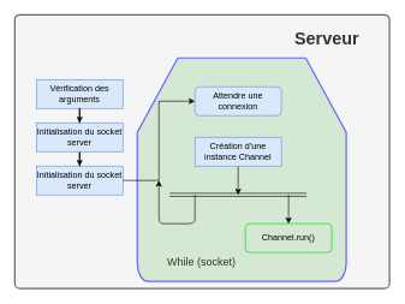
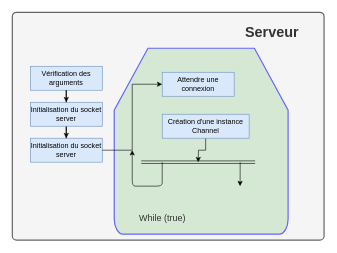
- <mxCell id="11" value="Attendre une connexion" style="whiteSpace=wrap;html=1;fillColor=#dae8fc;strokeColor=#6c8ebf;rounded=1;" parent="2" vertex="1"><mxGeometry x="250" y="100" width="120" height="40" as="geometry" /></mxCell>
+ <mxCell id="11" value="Attendre une connexion" style="rounded=0;whiteSpace=wrap;html=1;fillColor=#dae8fc;strokeColor=#6c8ebf;" parent="2" vertex="1"><mxGeometry x="250" y="100" width="120" height="40" as="geometry" /></mxCell>
- <mxCell id="14" value="Création d'une instance Channel" style="rounded=0;whiteSpace=wrap;html=1;fillColor=#dae8fc;strokeColor=#6c8ebf;" parent="2" vertex="1"><mxGeometry x="250" y="170" width="120" height="40" as="geometry" /></mxCell>
+ <mxCell id="14" value="Création d'une instance Channel" style="rounded=0;whiteSpace=wrap;html=1;fillColor=#dae8fc;strokeColor=#6c8ebf;" parent="2" vertex="1"><mxGeometry x="250" y="170" width="145" height="40" as="geometry" /></mxCell>
- <mxCell id="15" value="Channel.run()" style="rounded=1;whiteSpace=wrap;html=1;fontSize=12;glass=0;strokeWidth=1;shadow=0;fillColor=#d5e8d4;strokeColor=#00CC00;" parent="2" vertex="1"><mxGeometry x="320" y="290" width="120" height="40" as="geometry" /></mxCell>
- <mxCell id="4" value="&lt;blockquote style=&quot;font-size: 15px&quot;&gt;&lt;font style=&quot;font-size: 15px&quot;&gt;While (socket)&lt;/font&gt;&lt;/blockquote&gt;" style="strokeWidth=2;html=1;shape=mxgraph.flowchart.loop_limit;whiteSpace=wrap;fillColor=#D5E8D4;strokeColor=#6666FF;fontColor=#333333;align=left;verticalAlign=bottom;" parent="2" vertex="1"><mxGeometry x="170" y="60" width="290" height="310" as="geometry" /></mxCell>
+ <mxCell id="4" value="&lt;blockquote style=&quot;font-size: 15px&quot;&gt;&lt;font style=&quot;font-size: 15px&quot;&gt;While (true)&lt;/font&gt;&lt;/blockquote&gt;" style="strokeWidth=2;html=1;shape=mxgraph.flowchart.loop_limit;whiteSpace=wrap;fillColor=#D5E8D4;strokeColor=#6666FF;fontColor=#333333;align=left;verticalAlign=bottom;" parent="2" vertex="1"><mxGeometry x="170" y="60" width="290" height="310" as="geometry" /></mxCell>
